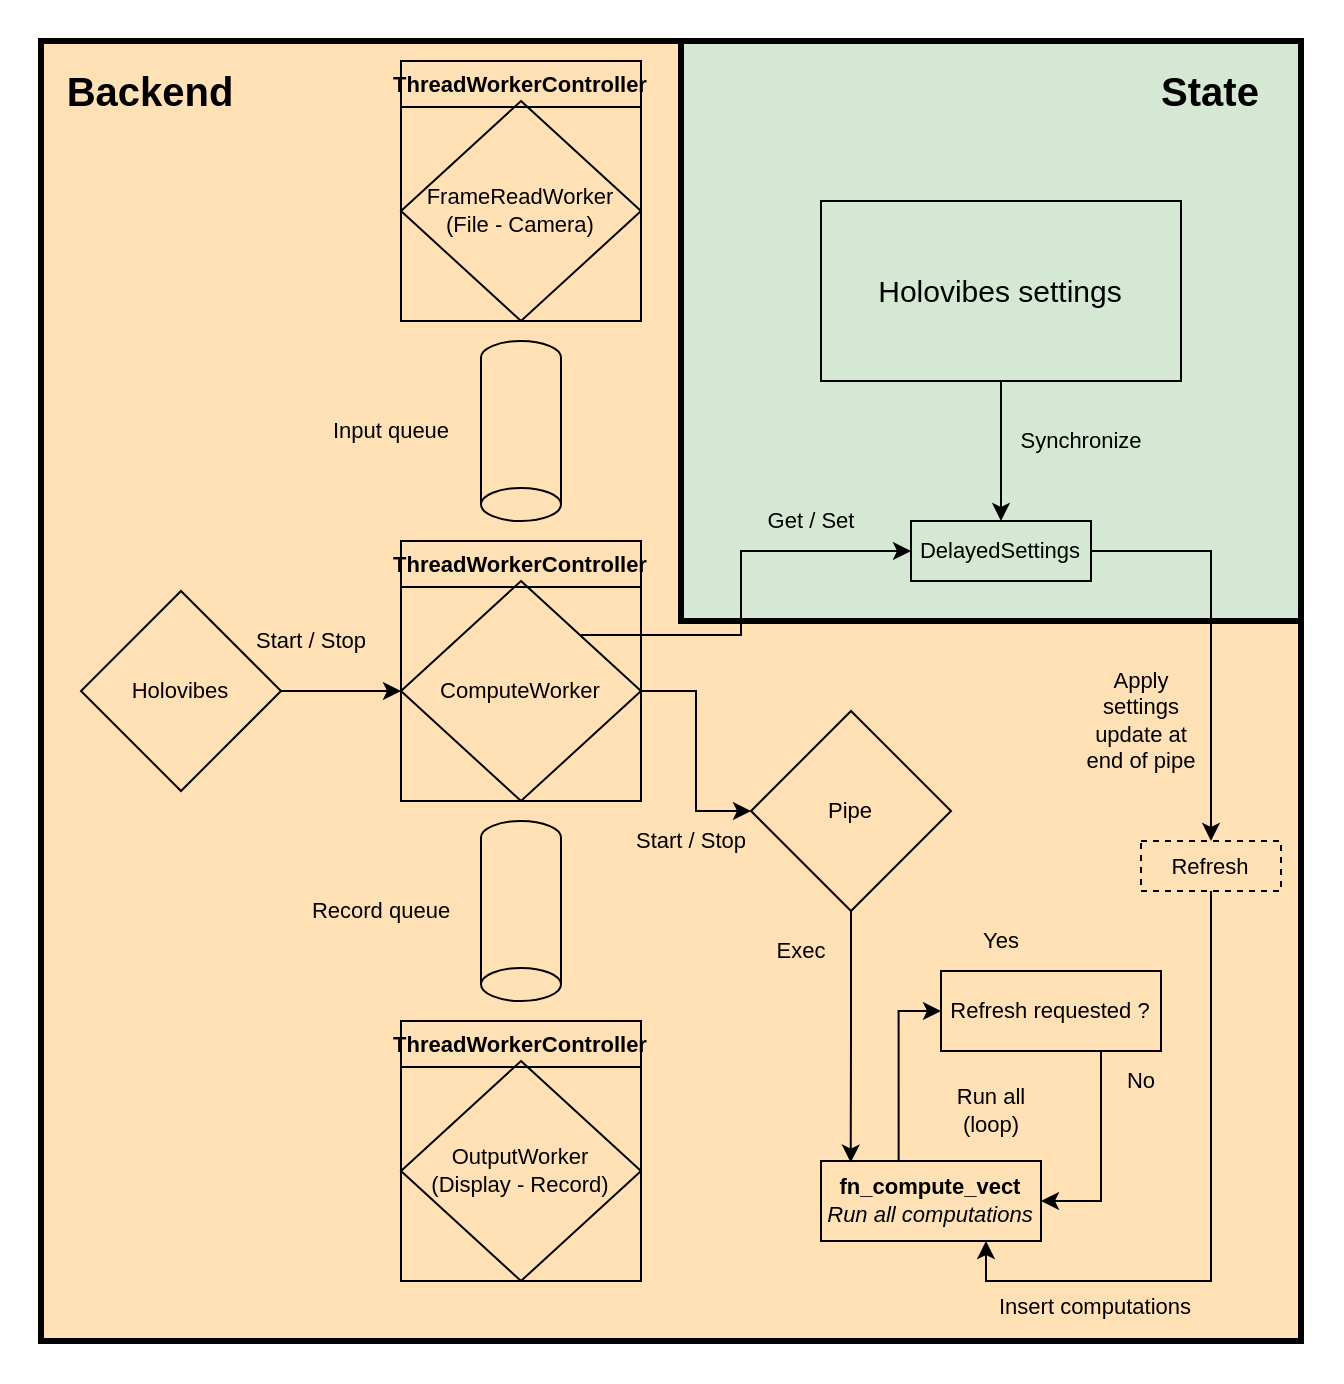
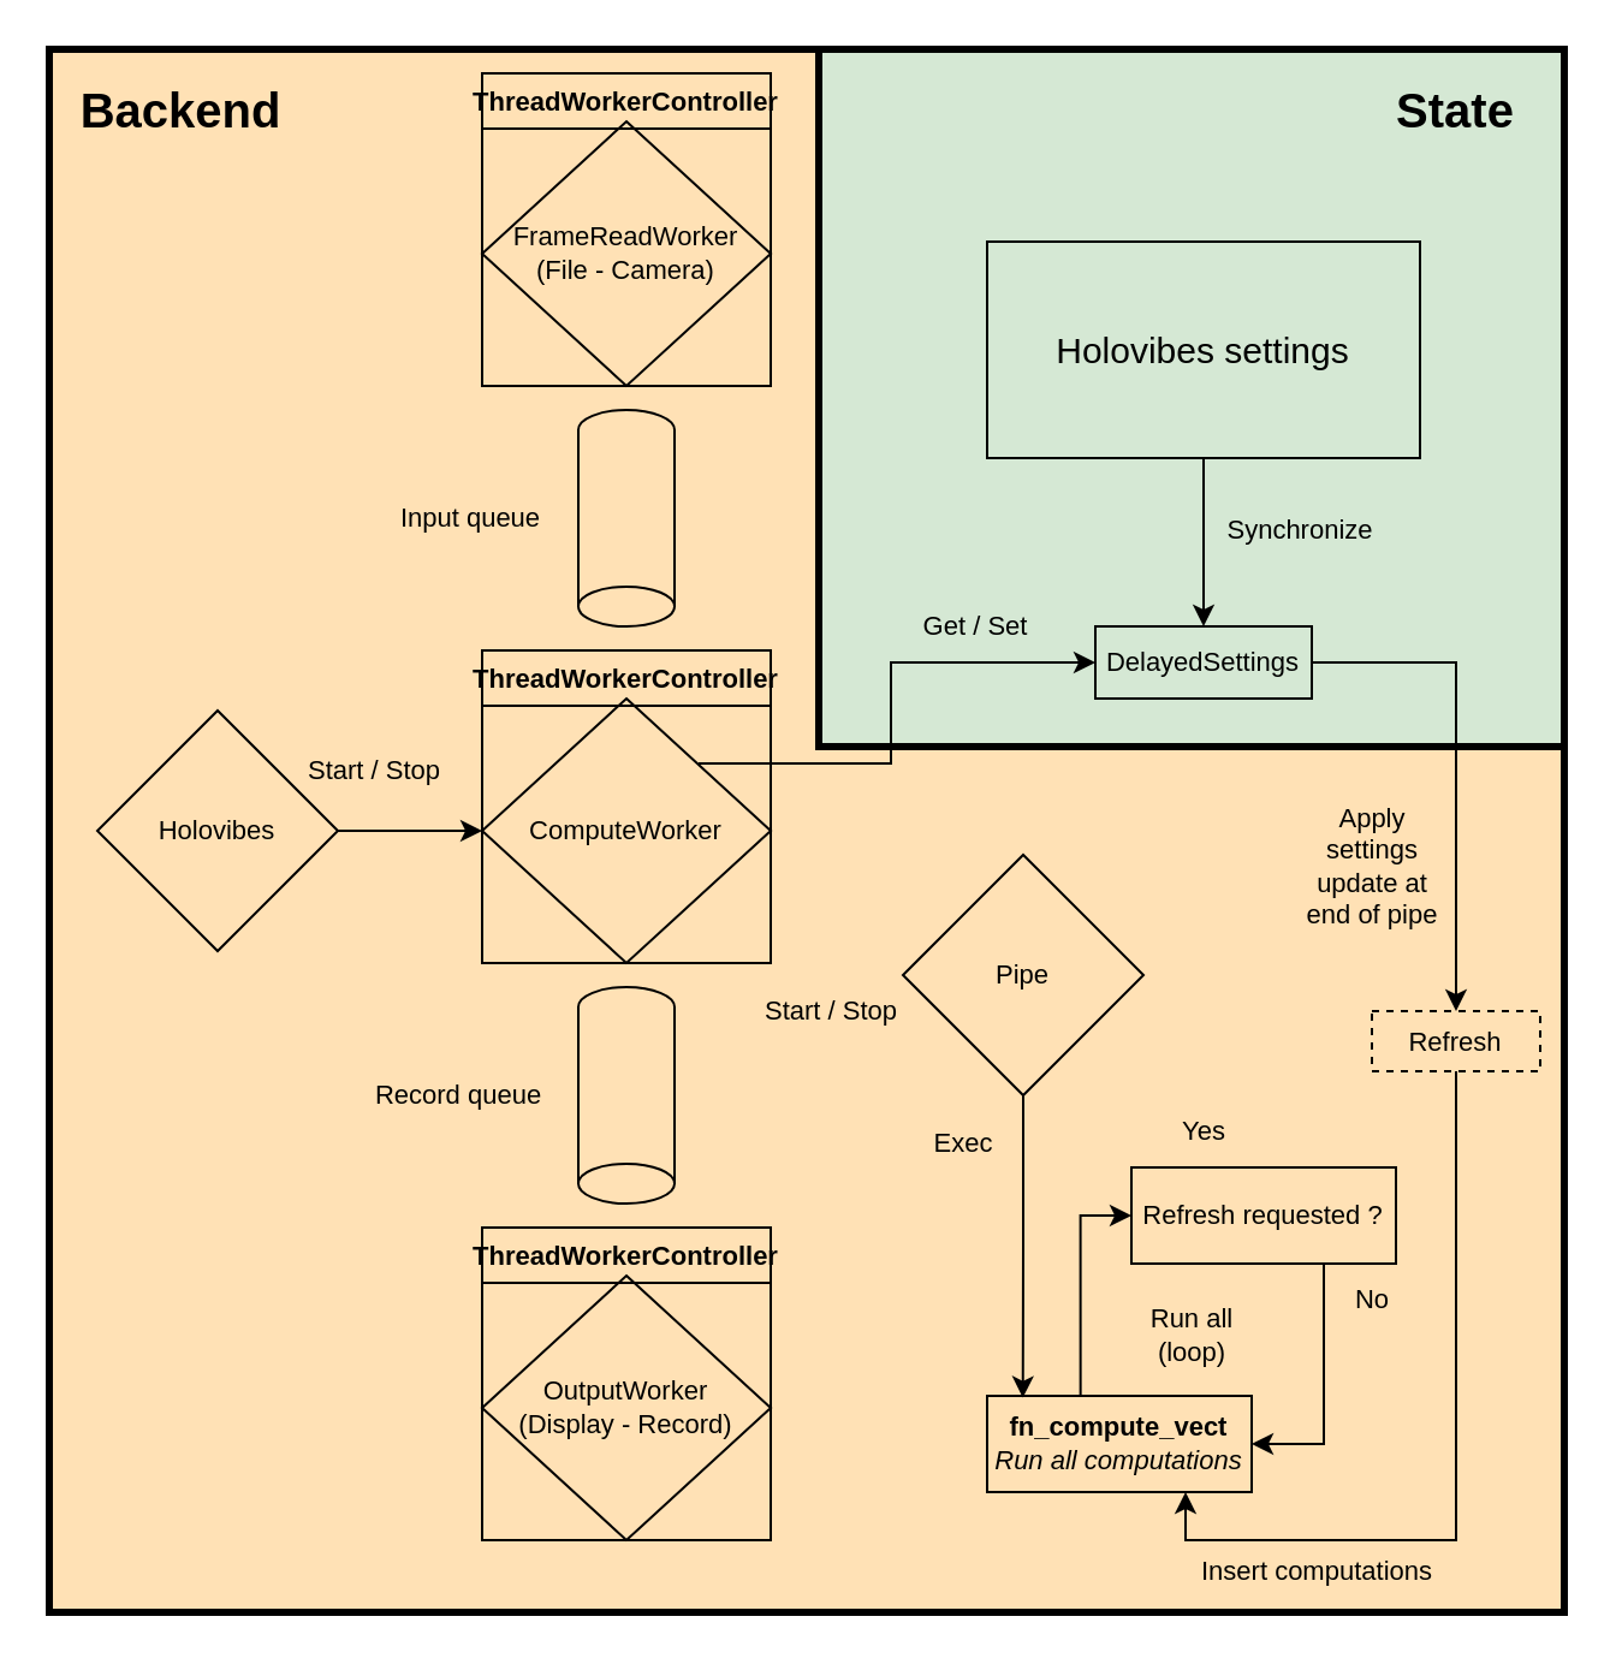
- <mxCell id="16" style="edgeStyle=orthogonalEdgeStyle;rounded=0;orthogonalLoop=1;jettySize=auto;html=1;entryX=0;entryY=0.5;entryDx=0;entryDy=0;fontSize=11;strokeColor=default;strokeWidth=1;" parent="1" source="7" target="13" edge="1"><mxGeometry relative="1" as="geometry" /></mxCell>
